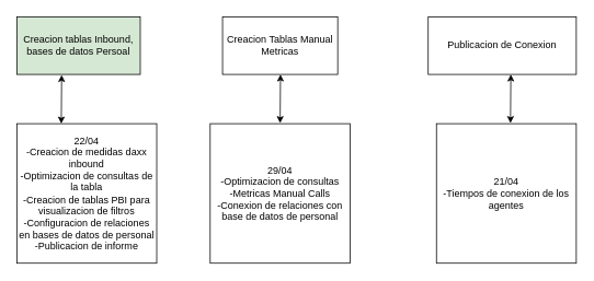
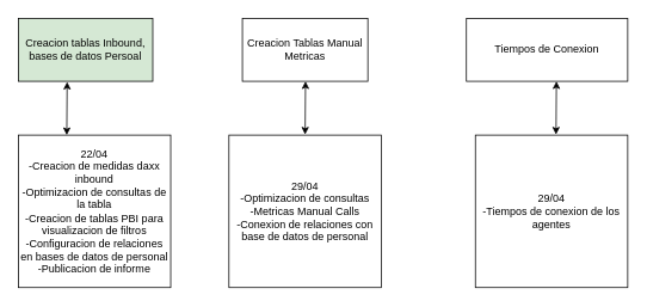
- <mxCell id="4" value="Publicacion de Conexion" style="rounded=0;whiteSpace=wrap;html=1;" vertex="1" parent="1"><mxGeometry x="520" y="20" width="180" height="70" as="geometry" /></mxCell>
+ <mxCell id="4" value="Tiempos de Conexion" style="rounded=0;whiteSpace=wrap;html=1;" vertex="1" parent="1"><mxGeometry x="520" y="20" width="180" height="70" as="geometry" /></mxCell>
- <mxCell id="8" value="21/04&lt;br&gt;-Tiempos de conexion de los agentes" style="whiteSpace=wrap;html=1;aspect=fixed;" vertex="1" parent="1"><mxGeometry x="530" y="150" width="170" height="170" as="geometry" /></mxCell>
+ <mxCell id="8" value="29/04&lt;br&gt;-Tiempos de conexion de los agentes" style="whiteSpace=wrap;html=1;aspect=fixed;" vertex="1" parent="1"><mxGeometry x="530" y="150" width="170" height="170" as="geometry" /></mxCell>
